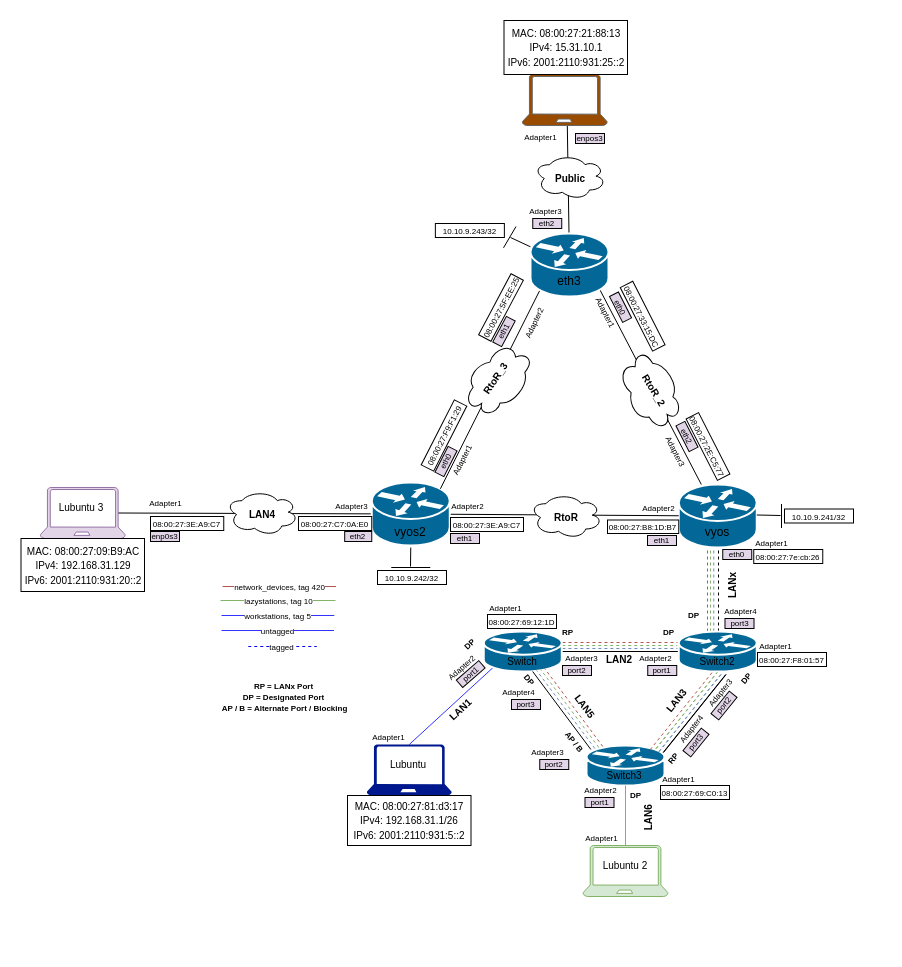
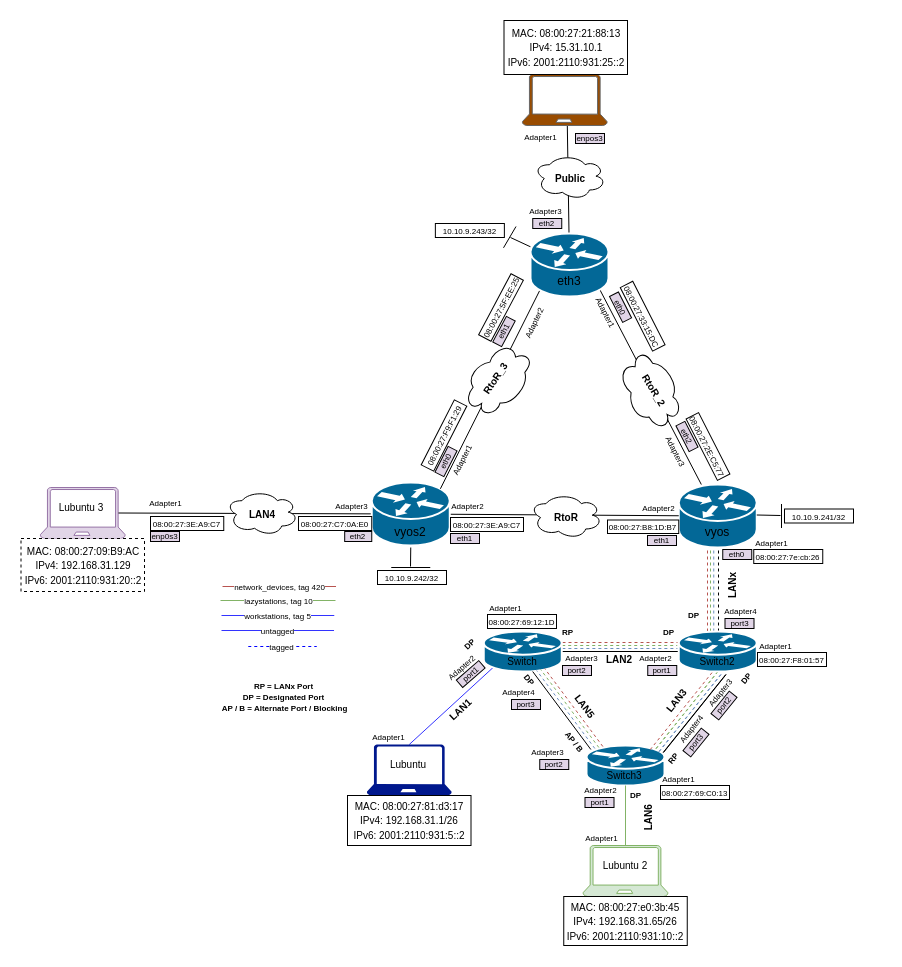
- <mxCell id="53" value="&lt;font&gt;&lt;span style=&quot;font-size: 10px&quot;&gt;MAC:&amp;nbsp;&lt;/span&gt;&lt;span style=&quot;font-size: 10px&quot;&gt;08:00:27:09:B9:AC&lt;/span&gt;&lt;br&gt;&lt;span style=&quot;font-size: 10px&quot;&gt;IPv4: 192.168.31.129&lt;br&gt;&lt;/span&gt;&lt;span style=&quot;font-size: 10px&quot;&gt;IPv6: 2001:2110:931:20::2&lt;/span&gt;&lt;br&gt;&lt;/font&gt;" style="rounded=0;whiteSpace=wrap;html=1;" parent="51" vertex="1"><mxGeometry y="46" width="123.5" height="53" as="geometry" /></mxCell>
+ <mxCell id="53" value="&lt;font&gt;&lt;span style=&quot;font-size: 10px&quot;&gt;MAC:&amp;nbsp;&lt;/span&gt;&lt;span style=&quot;font-size: 10px&quot;&gt;08:00:27:09:B9:AC&lt;/span&gt;&lt;br&gt;&lt;span style=&quot;font-size: 10px&quot;&gt;IPv4: 192.168.31.129&lt;br&gt;&lt;/span&gt;&lt;span style=&quot;font-size: 10px&quot;&gt;IPv6: 2001:2110:931:20::2&lt;/span&gt;&lt;br&gt;&lt;/font&gt;" style="rounded=0;whiteSpace=wrap;html=1;dashed=1;" parent="51" vertex="1"><mxGeometry y="46" width="123.5" height="53" as="geometry" /></mxCell>
+ <mxCell id="42" value="&lt;font&gt;&lt;span style=&quot;font-size: 10px&quot;&gt;MAC:&amp;nbsp;&lt;/span&gt;&lt;span style=&quot;font-size: 10px&quot;&gt;08:00:27:e0:3b:45&lt;/span&gt;&lt;br&gt;&lt;span style=&quot;font-size: 10px&quot;&gt;IPv4: 192.168.31.65/26&lt;br&gt;&lt;/span&gt;&lt;span style=&quot;font-size: 10px&quot;&gt;IPv6: 2001:2110:931:10::2&lt;/span&gt;&lt;br&gt;&lt;/font&gt;" style="rounded=0;whiteSpace=wrap;html=1;" parent="39" vertex="1"><mxGeometry y="70" width="123.5" height="49" as="geometry" /></mxCell>
